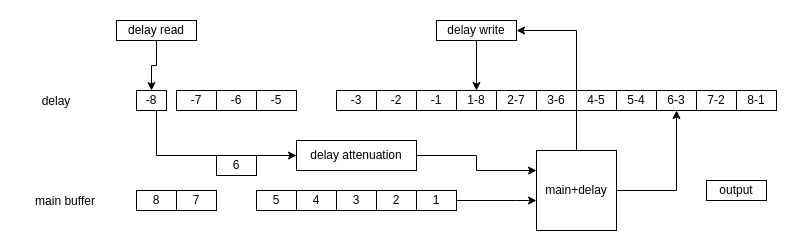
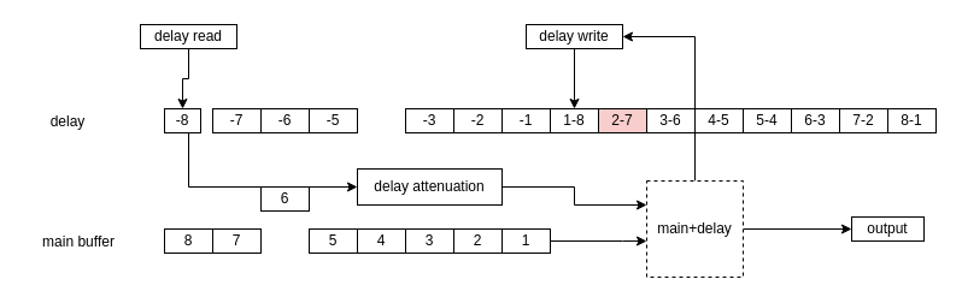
- <mxCell id="20" value="2-7" style="rounded=0;whiteSpace=wrap;html=1;" parent="1" vertex="1"><mxGeometry x="496" y="90" width="40" height="20" as="geometry" /></mxCell>
+ <mxCell id="20" value="2-7" style="rounded=0;whiteSpace=wrap;html=1;fillColor=#f8cecc;" parent="1" vertex="1"><mxGeometry x="496" y="90" width="40" height="20" as="geometry" /></mxCell>
- <mxCell id="30" value="" style="edgeStyle=orthogonalEdgeStyle;rounded=0;orthogonalLoop=1;jettySize=auto;html=1;" parent="1" source="31" target="24" edge="1"><mxGeometry relative="1" as="geometry" /></mxCell>
+ <mxCell id="30" value="" style="edgeStyle=orthogonalEdgeStyle;rounded=0;orthogonalLoop=1;jettySize=auto;html=1;" parent="1" source="31" target="38" edge="1"><mxGeometry relative="1" as="geometry" /></mxCell>
- <mxCell id="31" value="main+delay" style="rounded=0;whiteSpace=wrap;html=1;" parent="1" vertex="1"><mxGeometry x="536" y="150" width="80" height="80" as="geometry" /></mxCell>
+ <mxCell id="31" value="main+delay" style="rounded=0;whiteSpace=wrap;html=1;dashed=1;" parent="1" vertex="1"><mxGeometry x="536" y="150" width="80" height="80" as="geometry" /></mxCell>
